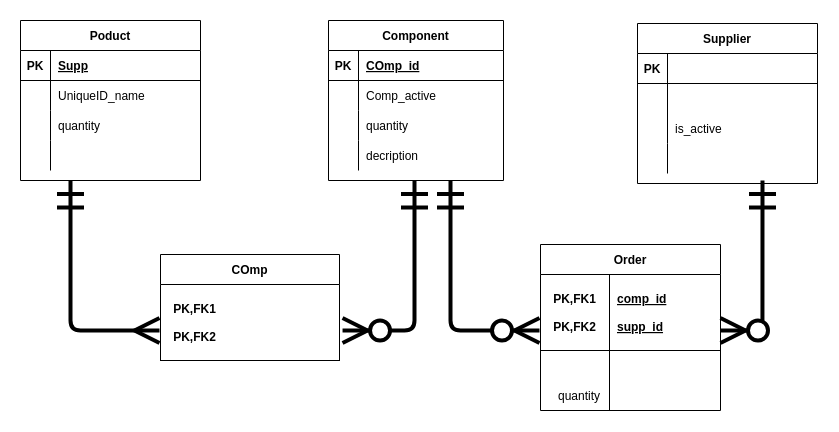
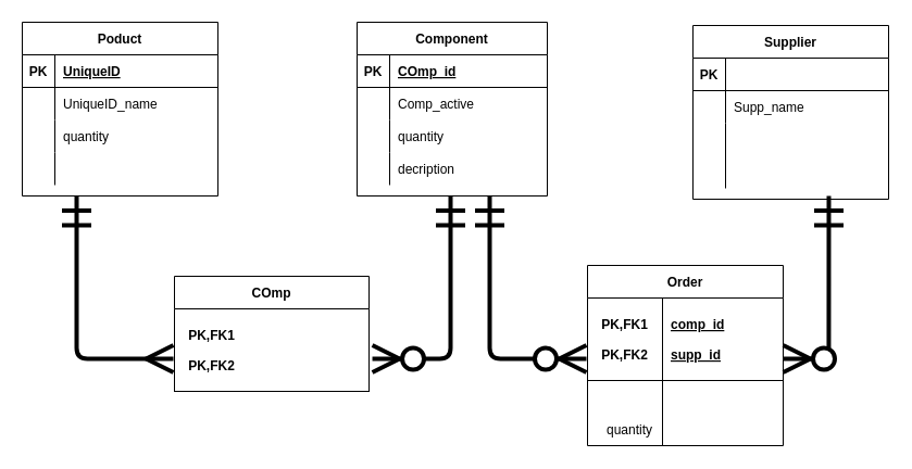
- <mxCell id="5" value="Supp" style="shape=partialRectangle;connectable=0;fillColor=none;top=0;left=0;bottom=0;right=0;align=left;spacingLeft=6;fontStyle=5;overflow=hidden;" vertex="1" parent="3"><mxGeometry x="30" width="150" height="30" as="geometry" /></mxCell>
+ <mxCell id="5" value="UniqueID" style="shape=partialRectangle;connectable=0;fillColor=none;top=0;left=0;bottom=0;right=0;align=left;spacingLeft=6;fontStyle=5;overflow=hidden;" vertex="1" parent="3"><mxGeometry x="30" width="150" height="30" as="geometry" /></mxCell>
+ <mxCell id="33" value="Supp_name" style="shape=partialRectangle;connectable=0;fillColor=none;top=0;left=0;bottom=0;right=0;align=left;spacingLeft=6;overflow=hidden;" vertex="1" parent="31"><mxGeometry x="30" width="150" height="30" as="geometry" /></mxCell>
- <mxCell id="36" value="is_active" style="shape=partialRectangle;connectable=0;fillColor=none;top=0;left=0;bottom=0;right=0;align=left;spacingLeft=6;overflow=hidden;" vertex="1" parent="34"><mxGeometry x="30" width="150" height="30" as="geometry" /></mxCell>
